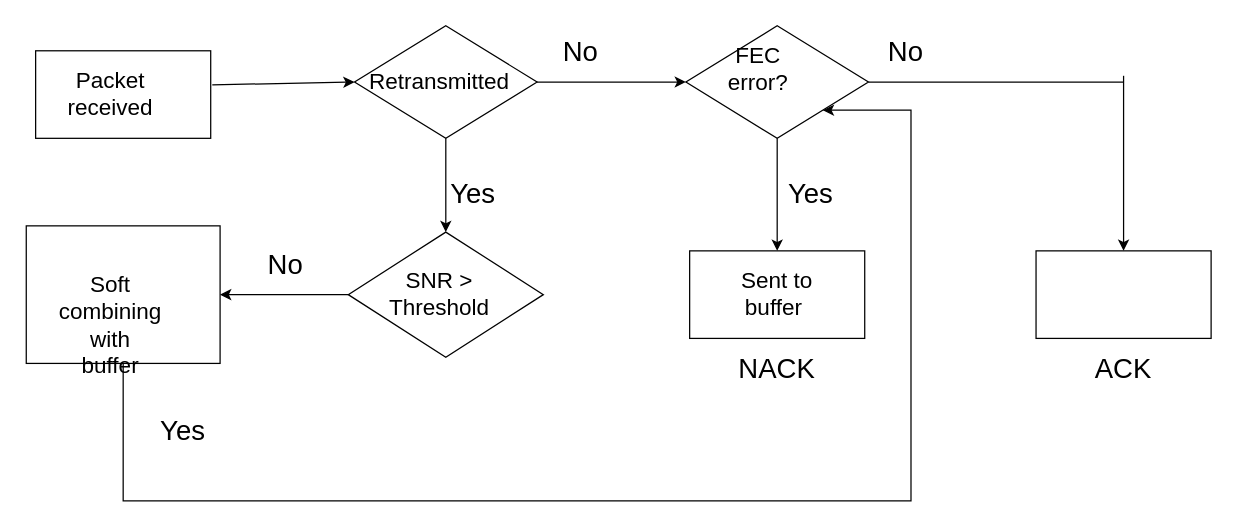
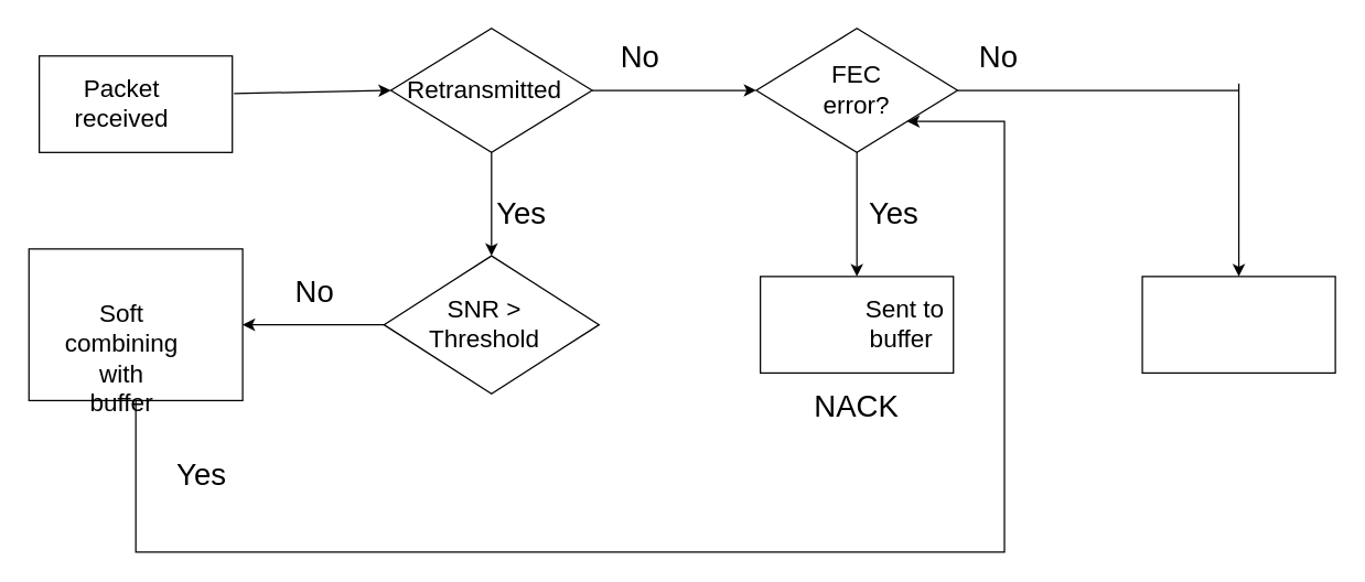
- <mxCell id="21" value="&lt;font style=&quot;font-size: 18px;&quot;&gt;FEC error?&lt;/font&gt;" style="text;html=1;align=center;verticalAlign=middle;whiteSpace=wrap;rounded=0;" parent="1" vertex="1"><mxGeometry x="576" y="40" width="60" height="30" as="geometry" /></mxCell>
+ <mxCell id="21" value="&lt;font style=&quot;font-size: 18px;&quot;&gt;FEC error?&lt;/font&gt;" style="text;html=1;align=center;verticalAlign=middle;whiteSpace=wrap;rounded=0;" parent="1" vertex="1"><mxGeometry x="591" y="50" width="60" height="30" as="geometry" /></mxCell>
- <mxCell id="19" value="&lt;font style=&quot;font-size: 18px;&quot;&gt;Sent to buffer&amp;nbsp;&lt;/font&gt;" style="text;html=1;align=center;verticalAlign=middle;whiteSpace=wrap;rounded=0;" parent="1" vertex="1"><mxGeometry x="591" y="220" width="60" height="30" as="geometry" /></mxCell>
+ <mxCell id="19" value="&lt;font style=&quot;font-size: 18px;&quot;&gt;Sent to buffer&amp;nbsp;&lt;/font&gt;" style="text;html=1;align=center;verticalAlign=middle;whiteSpace=wrap;rounded=0;" parent="1" vertex="1"><mxGeometry x="626" y="220" width="60" height="30" as="geometry" /></mxCell>
- <mxCell id="20" value="&lt;font style=&quot;font-size: 22px;&quot;&gt;ACK&lt;/font&gt;" style="text;html=1;align=center;verticalAlign=middle;whiteSpace=wrap;rounded=0;" parent="1" vertex="1"><mxGeometry x="868" y="280" width="60" height="30" as="geometry" /></mxCell>
